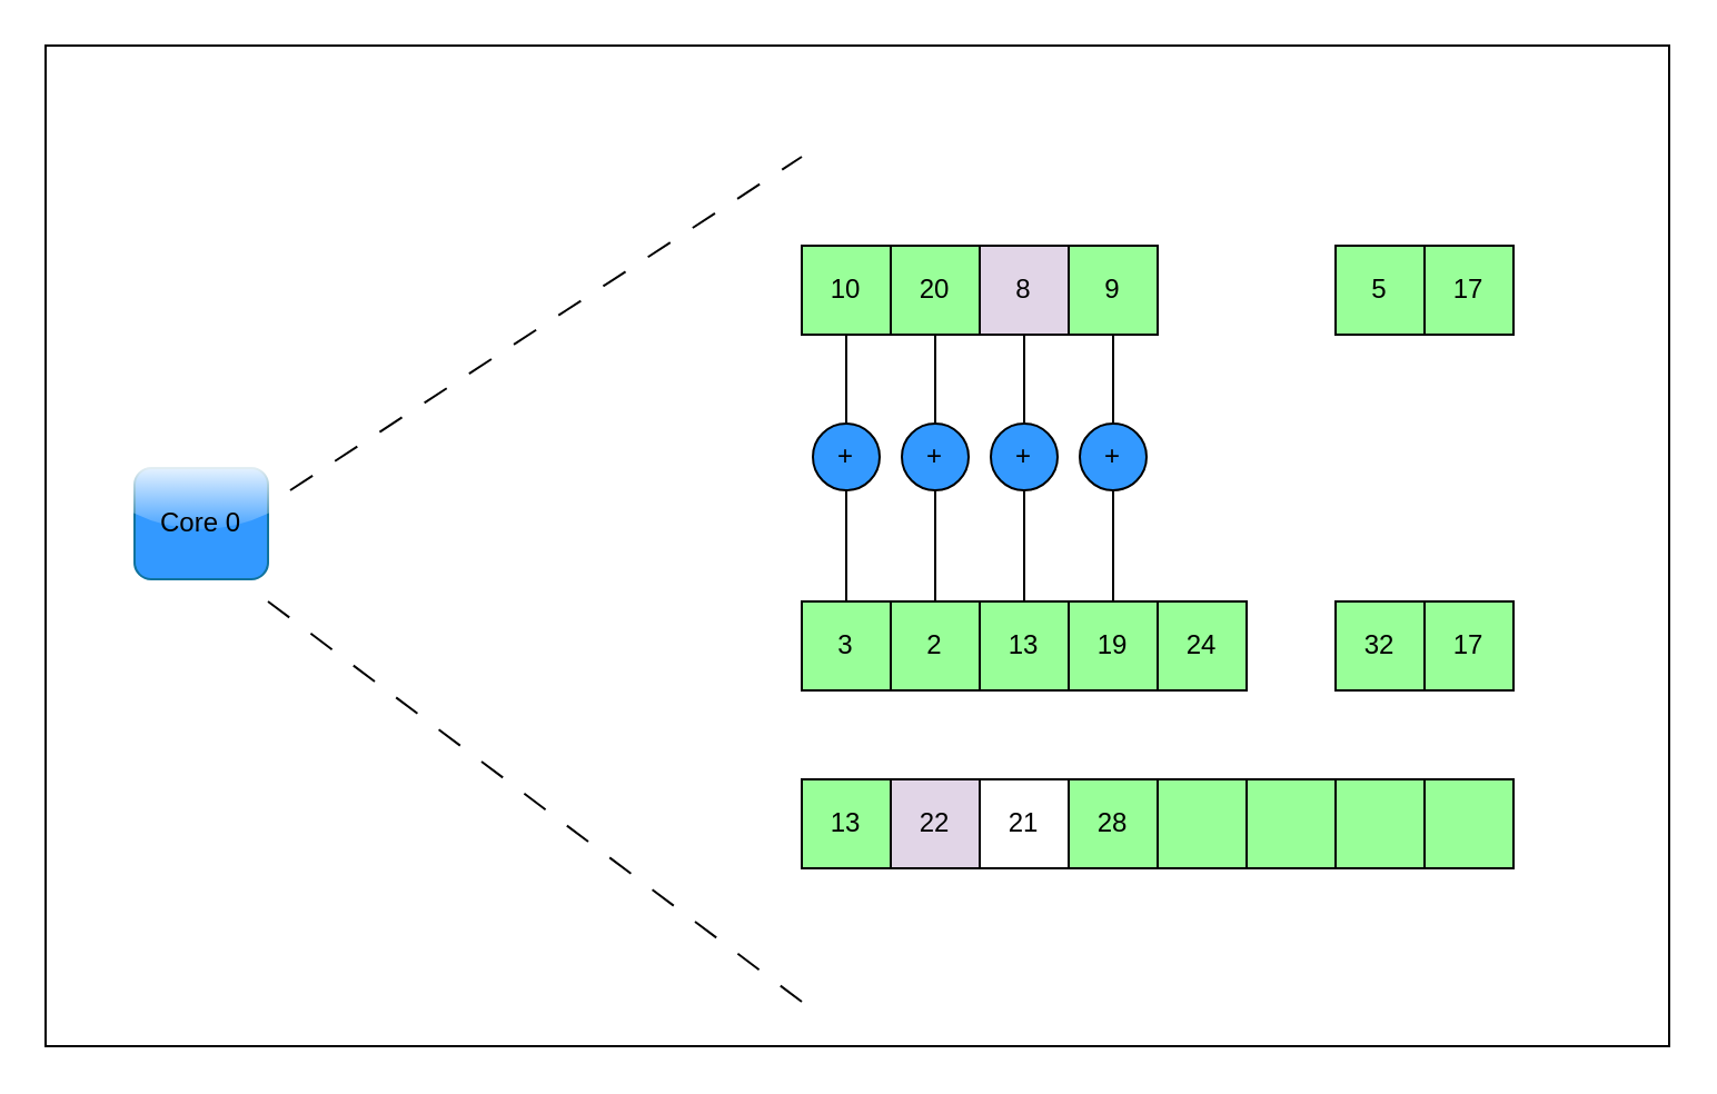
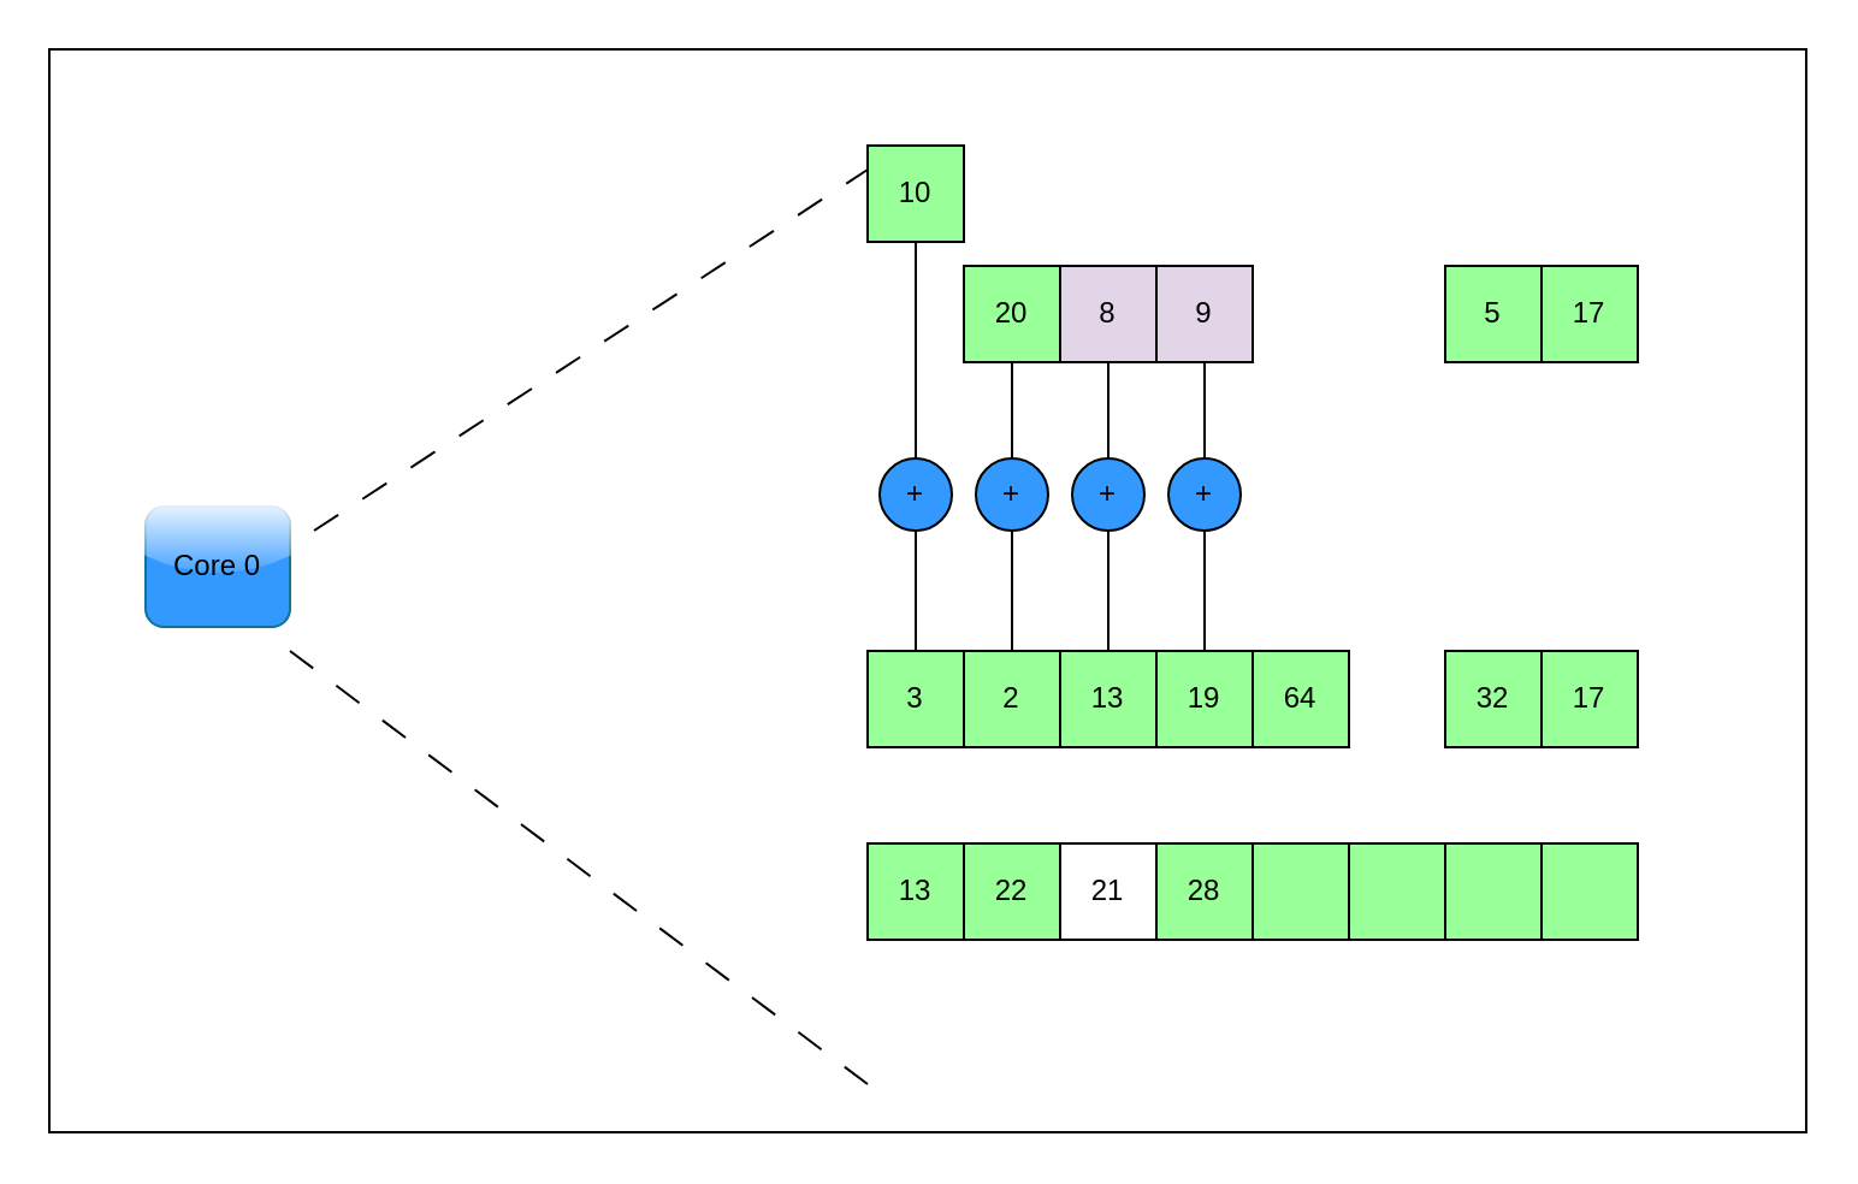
- <mxCell id="4" value="10" style="whiteSpace=wrap;html=1;aspect=fixed;fillColor=#99FF99;" vertex="1" parent="1"><mxGeometry x="360" y="110" width="40" height="40" as="geometry" /></mxCell>
+ <mxCell id="4" value="10" style="whiteSpace=wrap;html=1;aspect=fixed;fillColor=#99FF99;" vertex="1" parent="1"><mxGeometry x="360" y="60" width="40" height="40" as="geometry" /></mxCell>
- <mxCell id="7" value="9" style="whiteSpace=wrap;html=1;aspect=fixed;fillColor=#99FF99;" vertex="1" parent="1"><mxGeometry x="480" y="110" width="40" height="40" as="geometry" /></mxCell>
+ <mxCell id="7" value="9" style="whiteSpace=wrap;html=1;aspect=fixed;fillColor=#e1d5e7;" vertex="1" parent="1"><mxGeometry x="480" y="110" width="40" height="40" as="geometry" /></mxCell>
- <mxCell id="18" value="24" style="whiteSpace=wrap;html=1;aspect=fixed;fillColor=#99FF99;" vertex="1" parent="1"><mxGeometry x="520" y="270" width="40" height="40" as="geometry" /></mxCell>
+ <mxCell id="18" value="64" style="whiteSpace=wrap;html=1;aspect=fixed;fillColor=#99FF99;" vertex="1" parent="1"><mxGeometry x="520" y="270" width="40" height="40" as="geometry" /></mxCell>
- <mxCell id="22" value="22" style="whiteSpace=wrap;html=1;aspect=fixed;fillColor=#e1d5e7;" vertex="1" parent="1"><mxGeometry x="400" y="350" width="40" height="40" as="geometry" /></mxCell>
+ <mxCell id="22" value="22" style="whiteSpace=wrap;html=1;aspect=fixed;fillColor=#99FF99;" vertex="1" parent="1"><mxGeometry x="400" y="350" width="40" height="40" as="geometry" /></mxCell>
